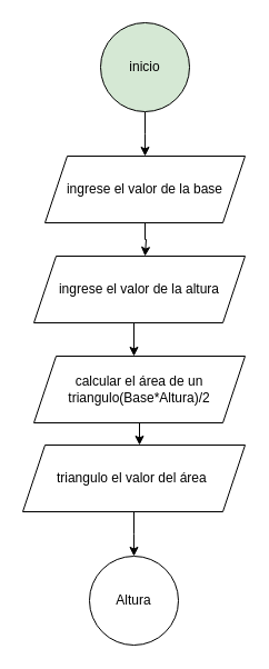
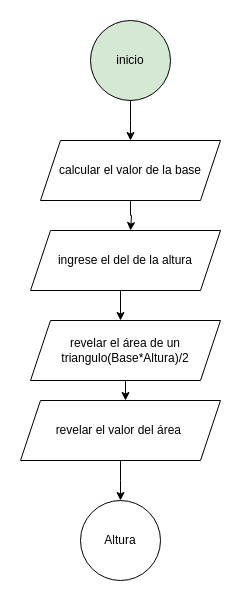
- <mxCell id="5" value="&lt;font style=&quot;vertical-align: inherit;&quot;&gt;&lt;font style=&quot;vertical-align: inherit;&quot;&gt;ingrese el valor de la base&lt;/font&gt;&lt;/font&gt;" style="shape=parallelogram;perimeter=parallelogramPerimeter;whiteSpace=wrap;html=1;fixedSize=1;" vertex="1" parent="1"><mxGeometry x="40" y="140" width="180" height="60" as="geometry" /></mxCell>
+ <mxCell id="5" value="&lt;font style=&quot;vertical-align: inherit;&quot;&gt;&lt;font style=&quot;vertical-align: inherit;&quot;&gt;calcular el valor de la base&lt;/font&gt;&lt;/font&gt;" style="shape=parallelogram;perimeter=parallelogramPerimeter;whiteSpace=wrap;html=1;fixedSize=1;" vertex="1" parent="1"><mxGeometry x="40" y="140" width="180" height="60" as="geometry" /></mxCell>
- <mxCell id="7" value="&lt;font style=&quot;vertical-align: inherit;&quot;&gt;&lt;font style=&quot;vertical-align: inherit;&quot;&gt;ingrese el valor de la altura&lt;/font&gt;&lt;/font&gt;" style="shape=parallelogram;perimeter=parallelogramPerimeter;whiteSpace=wrap;html=1;fixedSize=1;" vertex="1" parent="1"><mxGeometry x="30" y="230" width="190" height="60" as="geometry" /></mxCell>
+ <mxCell id="7" value="&lt;font style=&quot;vertical-align: inherit;&quot;&gt;&lt;font style=&quot;vertical-align: inherit;&quot;&gt;ingrese el del de la altura&lt;/font&gt;&lt;/font&gt;" style="shape=parallelogram;perimeter=parallelogramPerimeter;whiteSpace=wrap;html=1;fixedSize=1;" vertex="1" parent="1"><mxGeometry x="30" y="230" width="190" height="60" as="geometry" /></mxCell>
- <mxCell id="9" value="&lt;font style=&quot;vertical-align: inherit;&quot;&gt;&lt;font style=&quot;vertical-align: inherit;&quot;&gt;&lt;font style=&quot;vertical-align: inherit;&quot;&gt;&lt;font style=&quot;vertical-align: inherit;&quot;&gt;calcular el área de un triangulo(Base*Altura)/2&lt;/font&gt;&lt;/font&gt;&lt;/font&gt;&lt;/font&gt;" style="shape=parallelogram;perimeter=parallelogramPerimeter;whiteSpace=wrap;html=1;fixedSize=1;" vertex="1" parent="1"><mxGeometry x="30" y="320" width="190" height="60" as="geometry" /></mxCell>
+ <mxCell id="9" value="&lt;font style=&quot;vertical-align: inherit;&quot;&gt;&lt;font style=&quot;vertical-align: inherit;&quot;&gt;&lt;font style=&quot;vertical-align: inherit;&quot;&gt;&lt;font style=&quot;vertical-align: inherit;&quot;&gt;revelar el área de un triangulo(Base*Altura)/2&lt;/font&gt;&lt;/font&gt;&lt;/font&gt;&lt;/font&gt;" style="shape=parallelogram;perimeter=parallelogramPerimeter;whiteSpace=wrap;html=1;fixedSize=1;" vertex="1" parent="1"><mxGeometry x="30" y="320" width="190" height="60" as="geometry" /></mxCell>
- <mxCell id="11" value="&lt;font style=&quot;vertical-align: inherit;&quot;&gt;&lt;font style=&quot;vertical-align: inherit;&quot;&gt;triangulo el valor del área&amp;nbsp;&lt;/font&gt;&lt;/font&gt;" style="shape=parallelogram;perimeter=parallelogramPerimeter;whiteSpace=wrap;html=1;fixedSize=1;" vertex="1" parent="1"><mxGeometry x="20" y="400" width="200" height="60" as="geometry" /></mxCell>
+ <mxCell id="11" value="&lt;font style=&quot;vertical-align: inherit;&quot;&gt;&lt;font style=&quot;vertical-align: inherit;&quot;&gt;revelar el valor del área&amp;nbsp;&lt;/font&gt;&lt;/font&gt;" style="shape=parallelogram;perimeter=parallelogramPerimeter;whiteSpace=wrap;html=1;fixedSize=1;" vertex="1" parent="1"><mxGeometry x="20" y="400" width="200" height="60" as="geometry" /></mxCell>
